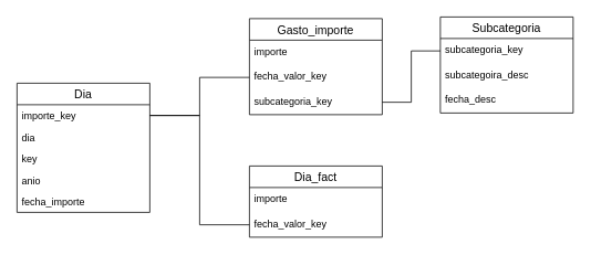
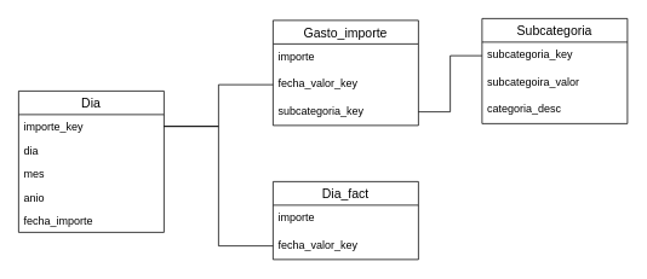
- <mxCell id="19" value="subcategoira_desc" style="text;strokeColor=none;fillColor=none;spacingLeft=4;spacingRight=4;overflow=hidden;rotatable=0;points=[[0,0.5],[1,0.5]];portConstraint=eastwest;fontSize=12;" vertex="1" parent="17"><mxGeometry y="56" width="160" height="30" as="geometry" /></mxCell>
+ <mxCell id="19" value="subcategoira_valor" style="text;strokeColor=none;fillColor=none;spacingLeft=4;spacingRight=4;overflow=hidden;rotatable=0;points=[[0,0.5],[1,0.5]];portConstraint=eastwest;fontSize=12;" vertex="1" parent="17"><mxGeometry y="56" width="160" height="30" as="geometry" /></mxCell>
- <mxCell id="20" value="fecha_desc" style="text;strokeColor=none;fillColor=none;spacingLeft=4;spacingRight=4;overflow=hidden;rotatable=0;points=[[0,0.5],[1,0.5]];portConstraint=eastwest;fontSize=12;" vertex="1" parent="17"><mxGeometry y="86" width="160" height="30" as="geometry" /></mxCell>
+ <mxCell id="20" value="categoria_desc" style="text;strokeColor=none;fillColor=none;spacingLeft=4;spacingRight=4;overflow=hidden;rotatable=0;points=[[0,0.5],[1,0.5]];portConstraint=eastwest;fontSize=12;" vertex="1" parent="17"><mxGeometry y="86" width="160" height="30" as="geometry" /></mxCell>
- <mxCell id="5" value="key" style="text;strokeColor=none;fillColor=none;spacingLeft=4;spacingRight=4;overflow=hidden;rotatable=0;points=[[0,0.5],[1,0.5]];portConstraint=eastwest;fontSize=12;" vertex="1" parent="2"><mxGeometry y="78" width="160" height="26" as="geometry" /></mxCell>
+ <mxCell id="5" value="mes" style="text;strokeColor=none;fillColor=none;spacingLeft=4;spacingRight=4;overflow=hidden;rotatable=0;points=[[0,0.5],[1,0.5]];portConstraint=eastwest;fontSize=12;" vertex="1" parent="2"><mxGeometry y="78" width="160" height="26" as="geometry" /></mxCell>
